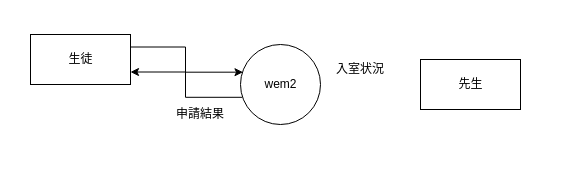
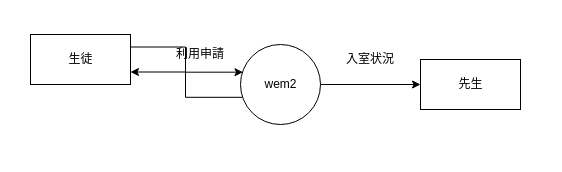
+ <mxCell id="9" value="利用申請" style="text;html=1;strokeColor=none;fillColor=none;align=center;verticalAlign=middle;whiteSpace=wrap;rounded=0;" parent="1" vertex="1"><mxGeometry x="170" y="44" width="60" height="20" as="geometry" /></mxCell>
- <mxCell id="10" value="入室状況" style="text;html=1;strokeColor=none;fillColor=none;align=center;verticalAlign=middle;whiteSpace=wrap;rounded=0;" parent="1" vertex="1"><mxGeometry x="330" y="59" width="60" height="20" as="geometry" /></mxCell>
+ <mxCell id="10" value="入室状況" style="text;html=1;strokeColor=none;fillColor=none;align=center;verticalAlign=middle;whiteSpace=wrap;rounded=0;" parent="1" vertex="1"><mxGeometry x="340" y="49" width="60" height="20" as="geometry" /></mxCell>
+ <mxCell id="7" style="edgeStyle=orthogonalEdgeStyle;rounded=0;orthogonalLoop=1;jettySize=auto;html=1;exitX=1;exitY=0.5;exitDx=0;exitDy=0;entryX=0;entryY=0.5;entryDx=0;entryDy=0;startArrow=none;startFill=0;endArrow=classic;endFill=1;" parent="1" source="8" target="6" edge="1"><mxGeometry relative="1" as="geometry" /></mxCell>
- <mxCell id="11" value="申請結果" style="text;html=1;strokeColor=none;fillColor=none;align=center;verticalAlign=middle;whiteSpace=wrap;rounded=0;" parent="1" vertex="1"><mxGeometry x="165" y="104" width="70" height="20" as="geometry" /></mxCell>
